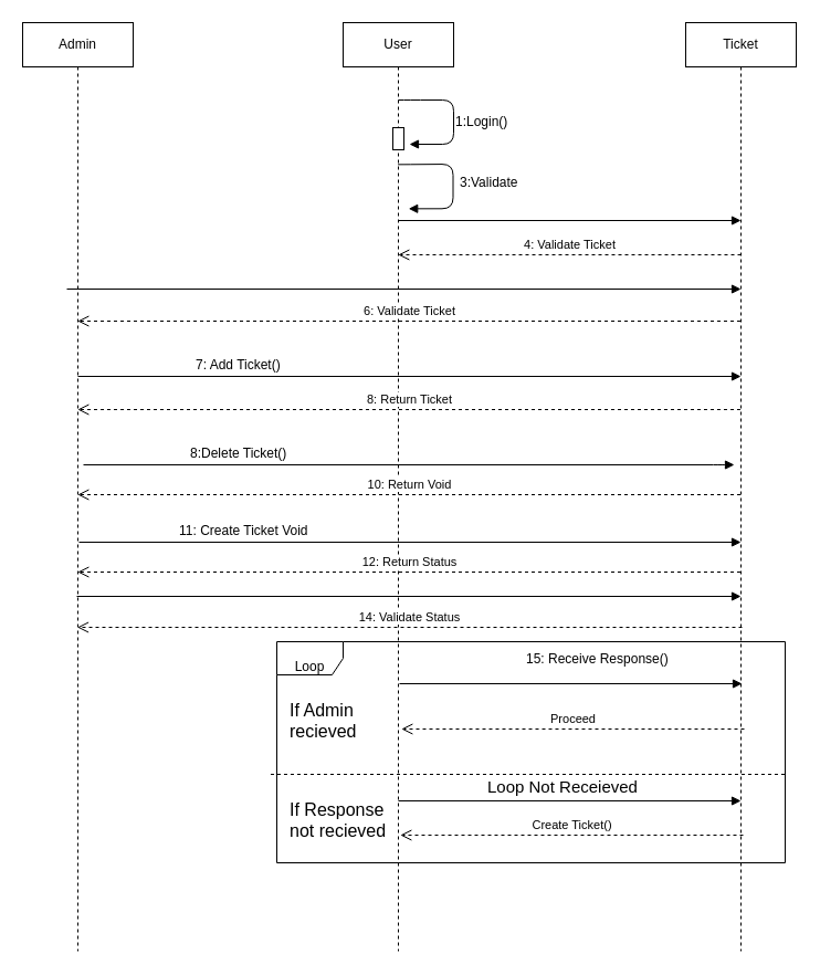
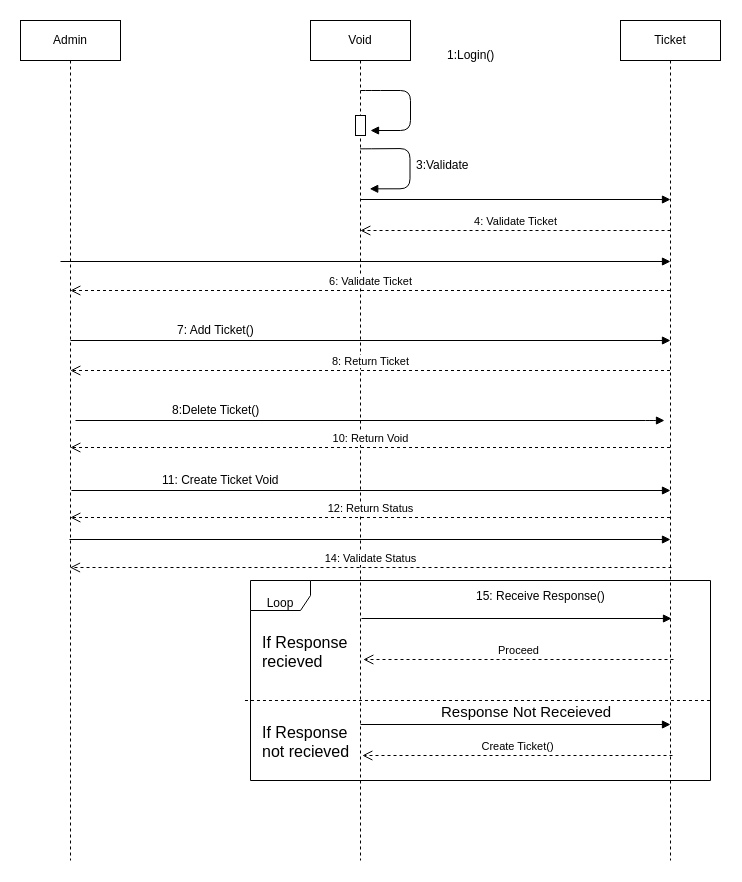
- <mxCell id="4" value="User" style="shape=umlLifeline;perimeter=lifelinePerimeter;whiteSpace=wrap;html=1;container=1;collapsible=0;recursiveResize=0;outlineConnect=0;" parent="1" vertex="1"><mxGeometry x="310" y="20" width="100" height="840" as="geometry" /></mxCell>
+ <mxCell id="4" value="Void" style="shape=umlLifeline;perimeter=lifelinePerimeter;whiteSpace=wrap;html=1;container=1;collapsible=0;recursiveResize=0;outlineConnect=0;" parent="1" vertex="1"><mxGeometry x="310" y="20" width="100" height="840" as="geometry" /></mxCell>
- <mxCell id="10" value="1:Login()" style="text;html=1;resizable=0;points=[];autosize=1;align=left;verticalAlign=top;spacingTop=-4;" parent="1" vertex="1"><mxGeometry x="410" y="100" width="60" height="20" as="geometry" /></mxCell>
+ <mxCell id="10" value="1:Login()" style="text;html=1;resizable=0;points=[];autosize=1;align=left;verticalAlign=top;spacingTop=-4;" parent="1" vertex="1"><mxGeometry x="445" y="45" width="60" height="20" as="geometry" /></mxCell>
- <mxCell id="38" value="If Admin &lt;br style=&quot;font-size: 16px;&quot;&gt;recieved" style="text;html=1;resizable=0;points=[];autosize=1;align=left;verticalAlign=top;spacingTop=-4;fontSize=16;" parent="1" vertex="1"><mxGeometry x="260" y="630" width="80" height="30" as="geometry" /></mxCell>
+ <mxCell id="38" value="If Response &lt;br style=&quot;font-size: 16px;&quot;&gt;recieved" style="text;html=1;resizable=0;points=[];autosize=1;align=left;verticalAlign=top;spacingTop=-4;fontSize=16;" parent="1" vertex="1"><mxGeometry x="260" y="630" width="80" height="30" as="geometry" /></mxCell>
- <mxCell id="44" value="Loop Not Receieved" style="text;html=1;resizable=0;points=[];autosize=1;align=left;verticalAlign=top;spacingTop=-4;fontSize=15;" parent="1" vertex="1"><mxGeometry x="439" y="700" width="200" height="20" as="geometry" /></mxCell>
+ <mxCell id="44" value="Response Not Receieved" style="text;html=1;resizable=0;points=[];autosize=1;align=left;verticalAlign=top;spacingTop=-4;fontSize=15;" parent="1" vertex="1"><mxGeometry x="439" y="700" width="200" height="20" as="geometry" /></mxCell>
